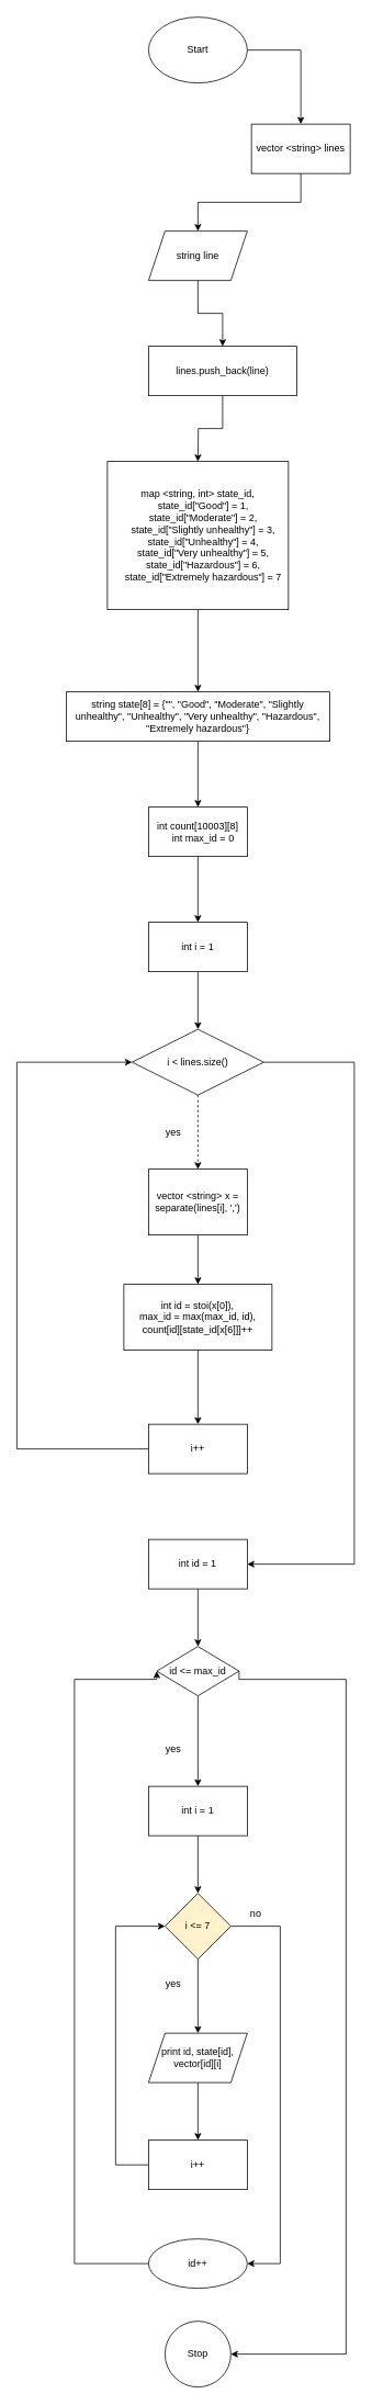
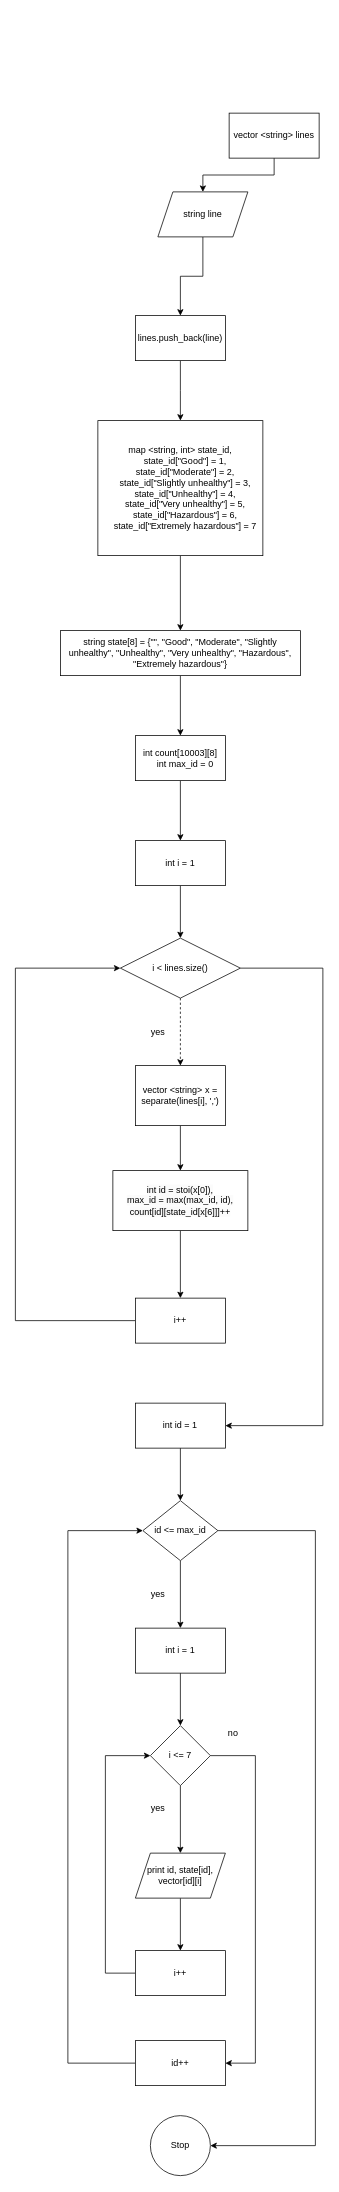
- <mxCell id="3" value="Start" style="ellipse;whiteSpace=wrap;html=1;" vertex="1" parent="1"><mxGeometry x="180" y="20" width="120" height="80" as="geometry" /></mxCell>
- <mxCell id="2" value="" style="edgeStyle=orthogonalEdgeStyle;rounded=0;orthogonalLoop=1;jettySize=auto;html=1;entryX=0.5;entryY=0;entryDx=0;entryDy=0;" edge="1" parent="1" source="3" target="7"><mxGeometry relative="1" as="geometry" /></mxCell>
- <mxCell id="5" value="string line" style="shape=parallelogram;perimeter=parallelogramPerimeter;whiteSpace=wrap;html=1;fixedSize=1;" vertex="1" parent="1"><mxGeometry x="180" y="280" width="120" height="60" as="geometry" /></mxCell>
+ <mxCell id="5" value="string line" style="shape=parallelogram;perimeter=parallelogramPerimeter;whiteSpace=wrap;html=1;fixedSize=1;" vertex="1" parent="1"><mxGeometry x="210" y="255" width="120" height="60" as="geometry" /></mxCell>
- <mxCell id="9" value="lines.push_back(line)" style="whiteSpace=wrap;html=1;" vertex="1" parent="1"><mxGeometry x="180" y="420" width="180" height="60" as="geometry" /></mxCell>
+ <mxCell id="9" value="lines.push_back(line)" style="whiteSpace=wrap;html=1;" vertex="1" parent="1"><mxGeometry x="180" y="420" width="120" height="60" as="geometry" /></mxCell>
- <mxCell id="32" value="id &amp;lt;= max_id" style="rhombus;whiteSpace=wrap;html=1;" vertex="1" parent="1"><mxGeometry x="190" y="2000" width="100" height="60" as="geometry" /></mxCell>
+ <mxCell id="32" value="id &amp;lt;= max_id" style="rhombus;whiteSpace=wrap;html=1;" vertex="1" parent="1"><mxGeometry x="190" y="2000" width="100" height="80" as="geometry" /></mxCell>
- <mxCell id="46" value="no" style="text;html=1;align=center;verticalAlign=middle;resizable=0;points=[];autosize=1;strokeColor=none;fillColor=none;" vertex="1" parent="1"><mxGeometry x="290" y="2310" width="40" height="30" as="geometry" /></mxCell>
+ <mxCell id="46" value="no" style="text;html=1;align=center;verticalAlign=middle;resizable=0;points=[];autosize=1;strokeColor=none;fillColor=none;" vertex="1" parent="1"><mxGeometry x="290" y="2295" width="40" height="30" as="geometry" /></mxCell>
- <mxCell id="38" value="i &amp;lt;= 7" style="rhombus;whiteSpace=wrap;html=1;fillColor=#fff2cc;" vertex="1" parent="1"><mxGeometry x="200" y="2300" width="80" height="80" as="geometry" /></mxCell>
+ <mxCell id="38" value="i &amp;lt;= 7" style="rhombus;whiteSpace=wrap;html=1;" vertex="1" parent="1"><mxGeometry x="200" y="2300" width="80" height="80" as="geometry" /></mxCell>
- <mxCell id="45" value="id++" style="ellipse;whiteSpace=wrap;html=1;" vertex="1" parent="1"><mxGeometry x="180" y="2720" width="120" height="60" as="geometry" /></mxCell>
+ <mxCell id="45" value="id++" style="whiteSpace=wrap;html=1;" vertex="1" parent="1"><mxGeometry x="180" y="2720" width="120" height="60" as="geometry" /></mxCell>
